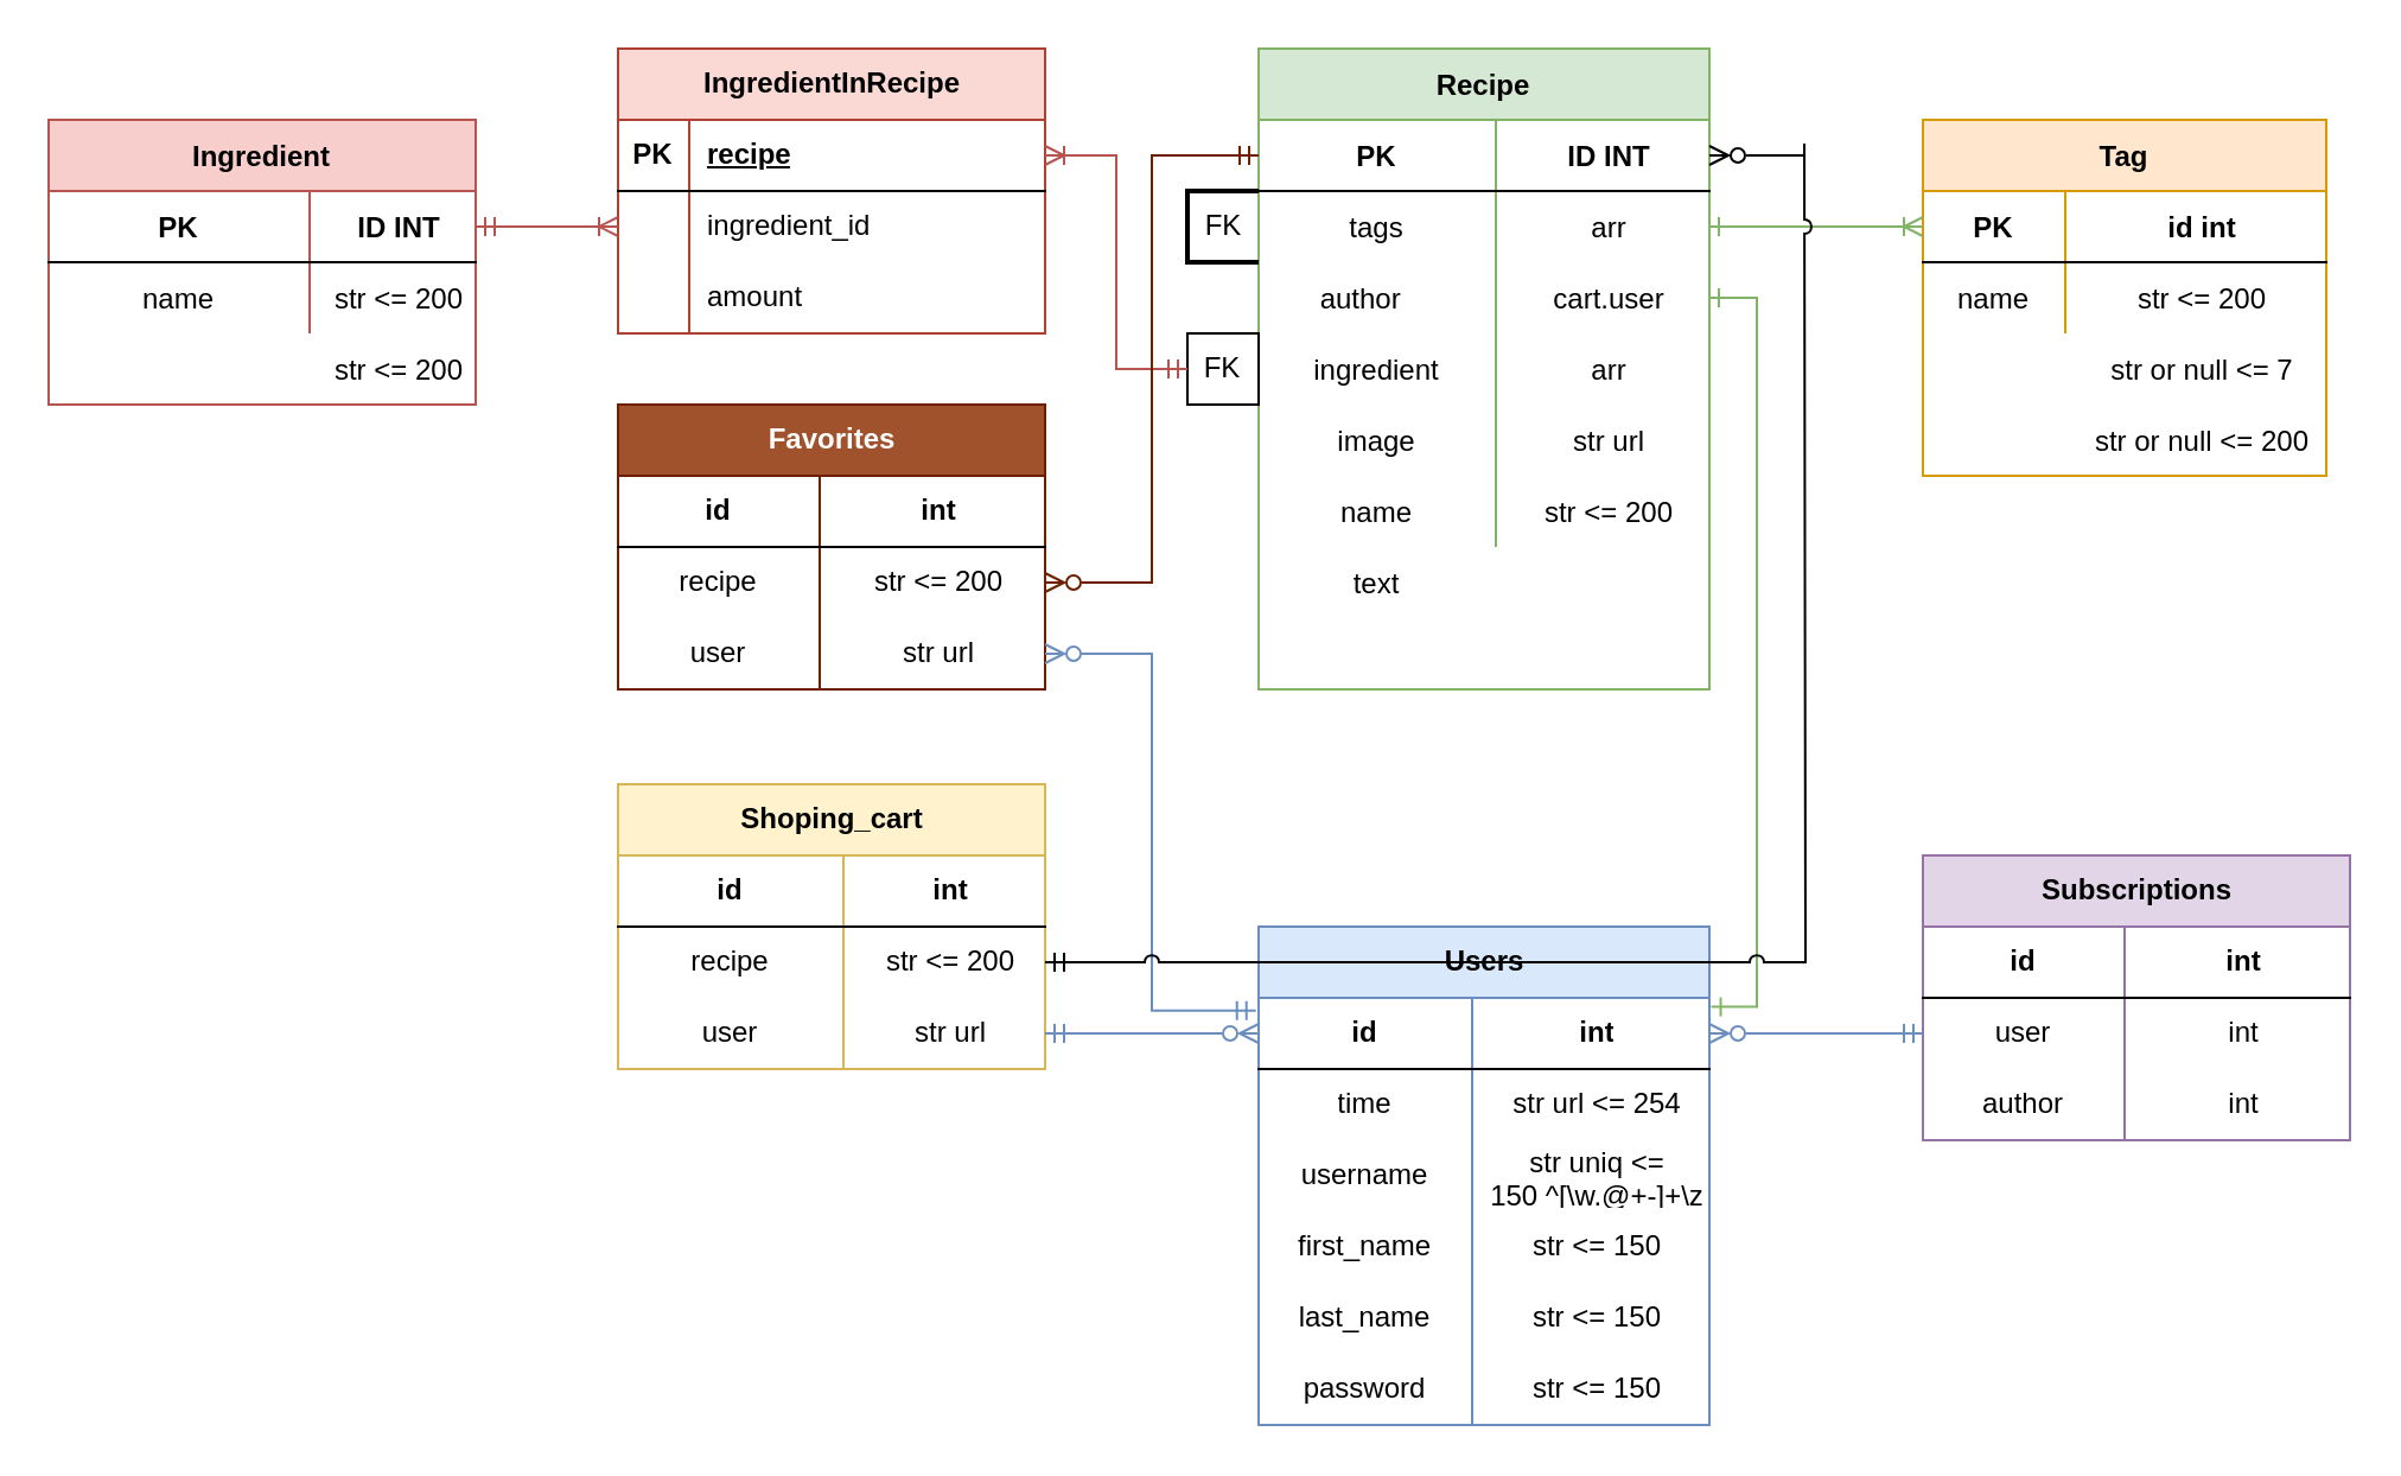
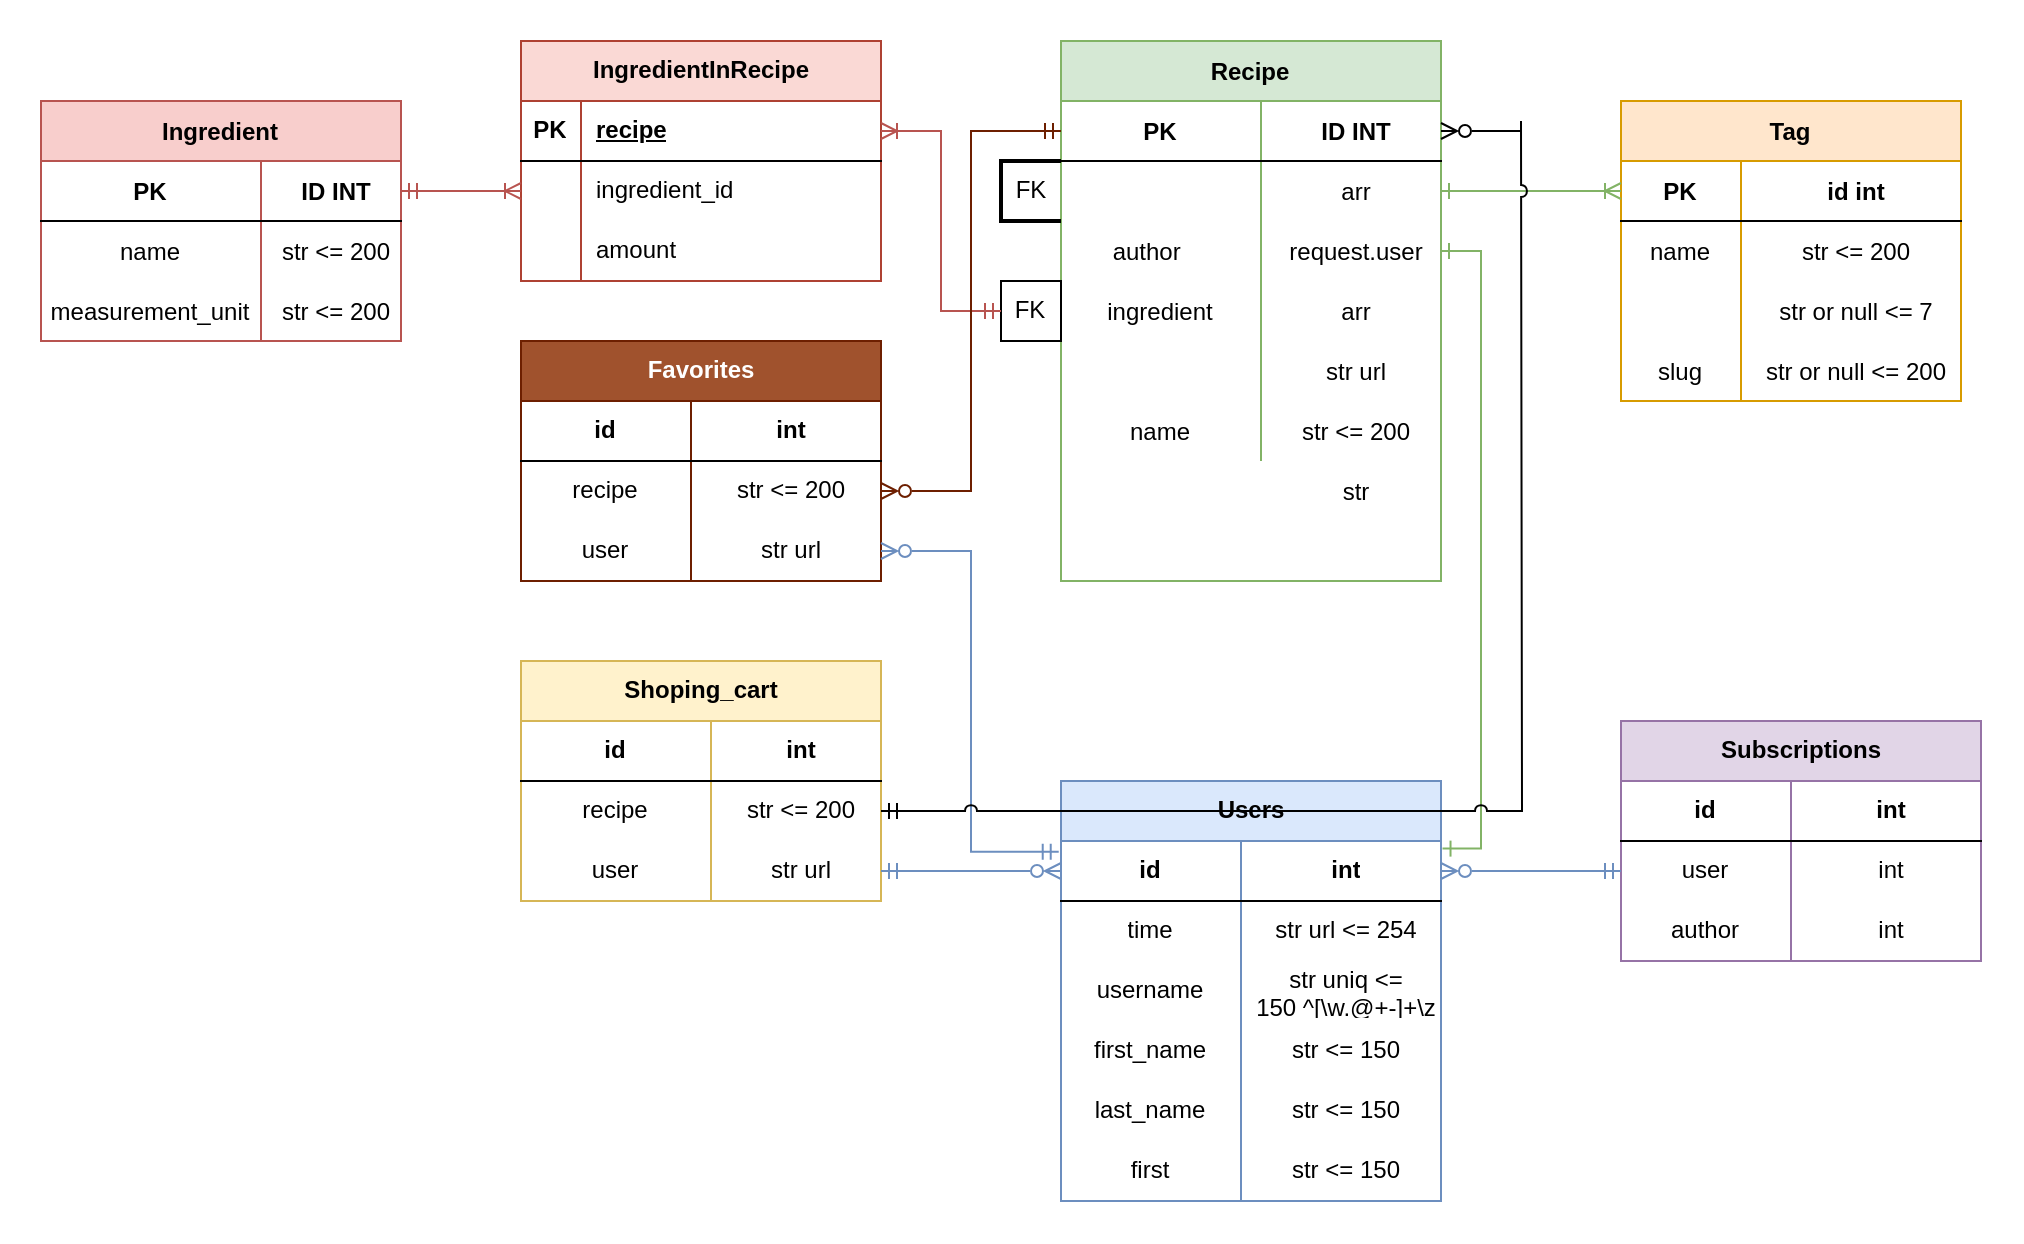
- <mxCell id="78" value="tags" style="shape=partialRectangle;overflow=hidden;connectable=0;fillColor=none;top=0;left=0;bottom=0;right=0;strokeColor=default;" parent="77" vertex="1"><mxGeometry width="100" height="30" as="geometry"><mxRectangle width="100" height="30" as="alternateBounds" /></mxGeometry></mxCell>
- <mxCell id="82" value="cart.user" style="shape=partialRectangle;overflow=hidden;connectable=0;fillColor=none;top=0;left=0;bottom=0;right=0;align=center;spacingLeft=6;" parent="80" vertex="1"><mxGeometry x="100" width="90" height="30" as="geometry"><mxRectangle width="90" height="30" as="alternateBounds" /></mxGeometry></mxCell>
+ <mxCell id="82" value="request.user" style="shape=partialRectangle;overflow=hidden;connectable=0;fillColor=none;top=0;left=0;bottom=0;right=0;align=center;spacingLeft=6;" parent="80" vertex="1"><mxGeometry x="100" width="90" height="30" as="geometry"><mxRectangle width="90" height="30" as="alternateBounds" /></mxGeometry></mxCell>
+ <mxCell id="10" value="measurement_unit" style="shape=partialRectangle;overflow=hidden;connectable=0;fillColor=none;top=0;left=0;bottom=0;right=0;" parent="9" vertex="1"><mxGeometry width="110" height="30" as="geometry"><mxRectangle width="110" height="30" as="alternateBounds" /></mxGeometry></mxCell>
- <mxCell id="87" value="image" style="shape=partialRectangle;overflow=hidden;connectable=0;fillColor=none;top=0;left=0;bottom=0;right=0;strokeColor=default;" parent="86" vertex="1"><mxGeometry width="100" height="30" as="geometry"><mxRectangle width="100" height="30" as="alternateBounds" /></mxGeometry></mxCell>
+ <mxCell id="22" value="slug" style="shape=partialRectangle;overflow=hidden;connectable=0;fillColor=none;top=0;left=0;bottom=0;right=0;" parent="21" vertex="1"><mxGeometry width="60" height="30" as="geometry"><mxRectangle width="60" height="30" as="alternateBounds" /></mxGeometry></mxCell>
- <mxCell id="93" value="text" style="shape=partialRectangle;overflow=hidden;connectable=0;fillColor=none;top=0;left=0;bottom=0;right=0;strokeColor=default;" parent="92" vertex="1"><mxGeometry width="100" height="30" as="geometry"><mxRectangle width="100" height="30" as="alternateBounds" /></mxGeometry></mxCell>
+ <mxCell id="94" value="str" style="shape=partialRectangle;overflow=hidden;connectable=0;fillColor=none;top=0;left=0;bottom=0;right=0;align=center;spacingLeft=6;" parent="92" vertex="1"><mxGeometry x="100" width="90" height="30" as="geometry"><mxRectangle width="90" height="30" as="alternateBounds" /></mxGeometry></mxCell>
- <mxCell id="71" value="password" style="shape=partialRectangle;connectable=0;fillColor=none;top=0;left=0;bottom=0;right=0;editable=1;overflow=hidden;whiteSpace=wrap;html=1;" parent="70" vertex="1"><mxGeometry width="90" height="30" as="geometry"><mxRectangle width="90" height="30" as="alternateBounds" /></mxGeometry></mxCell>
+ <mxCell id="71" value="first" style="shape=partialRectangle;connectable=0;fillColor=none;top=0;left=0;bottom=0;right=0;editable=1;overflow=hidden;whiteSpace=wrap;html=1;" parent="70" vertex="1"><mxGeometry width="90" height="30" as="geometry"><mxRectangle width="90" height="30" as="alternateBounds" /></mxGeometry></mxCell>
